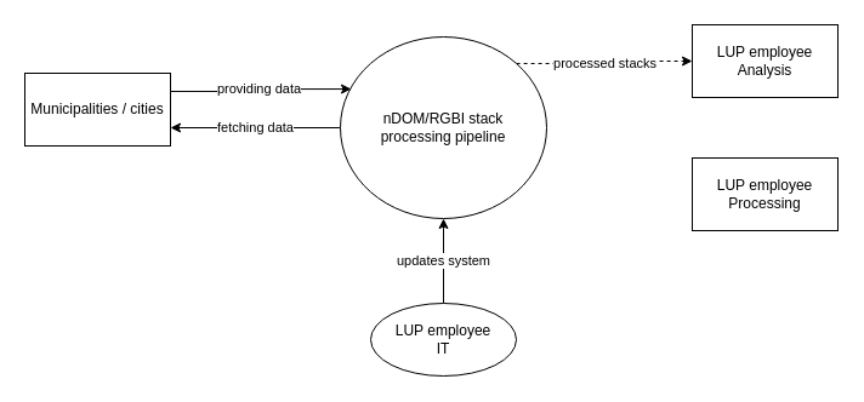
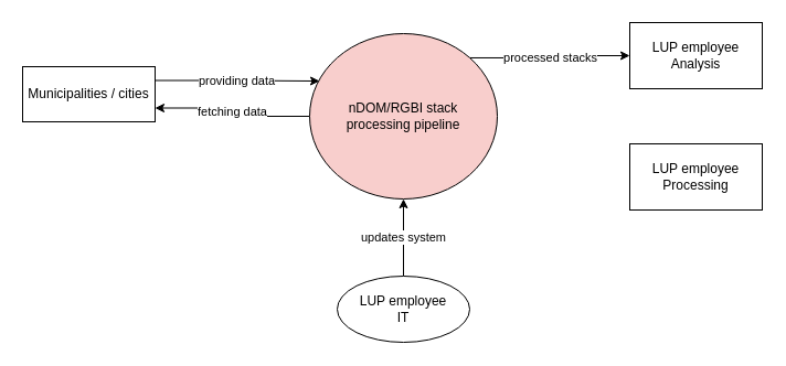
- <mxCell id="5" value="processed stacks" style="edgeStyle=orthogonalEdgeStyle;rounded=0;orthogonalLoop=1;jettySize=auto;html=1;exitX=1;exitY=0;exitDx=0;exitDy=0;entryX=0;entryY=0.5;entryDx=0;entryDy=0;dashed=1;" edge="1" parent="1" source="6" target="8"><mxGeometry relative="1" as="geometry" /></mxCell>
+ <mxCell id="5" value="processed stacks" style="edgeStyle=orthogonalEdgeStyle;rounded=0;orthogonalLoop=1;jettySize=auto;html=1;exitX=1;exitY=0;exitDx=0;exitDy=0;entryX=0;entryY=0.5;entryDx=0;entryDy=0;" edge="1" parent="1" source="6" target="8"><mxGeometry relative="1" as="geometry" /></mxCell>
- <mxCell id="3" value="Municipalities / cities" style="rounded=0;whiteSpace=wrap;html=1;" vertex="1" parent="1"><mxGeometry x="20" y="60" width="120" height="60" as="geometry" /></mxCell>
+ <mxCell id="3" value="Municipalities / cities" style="rounded=0;whiteSpace=wrap;html=1;" vertex="1" parent="1"><mxGeometry x="20" y="60" width="120" height="50" as="geometry" /></mxCell>
- <mxCell id="6" value="nDOM/RGBI stack&lt;br&gt;processing pipeline" style="ellipse;whiteSpace=wrap;html=1;" vertex="1" parent="1"><mxGeometry x="280" y="30" width="170" height="150" as="geometry" /></mxCell>
+ <mxCell id="6" value="nDOM/RGBI stack&lt;br&gt;processing pipeline" style="ellipse;whiteSpace=wrap;html=1;fillColor=#f8cecc;" vertex="1" parent="1"><mxGeometry x="280" y="30" width="170" height="150" as="geometry" /></mxCell>
